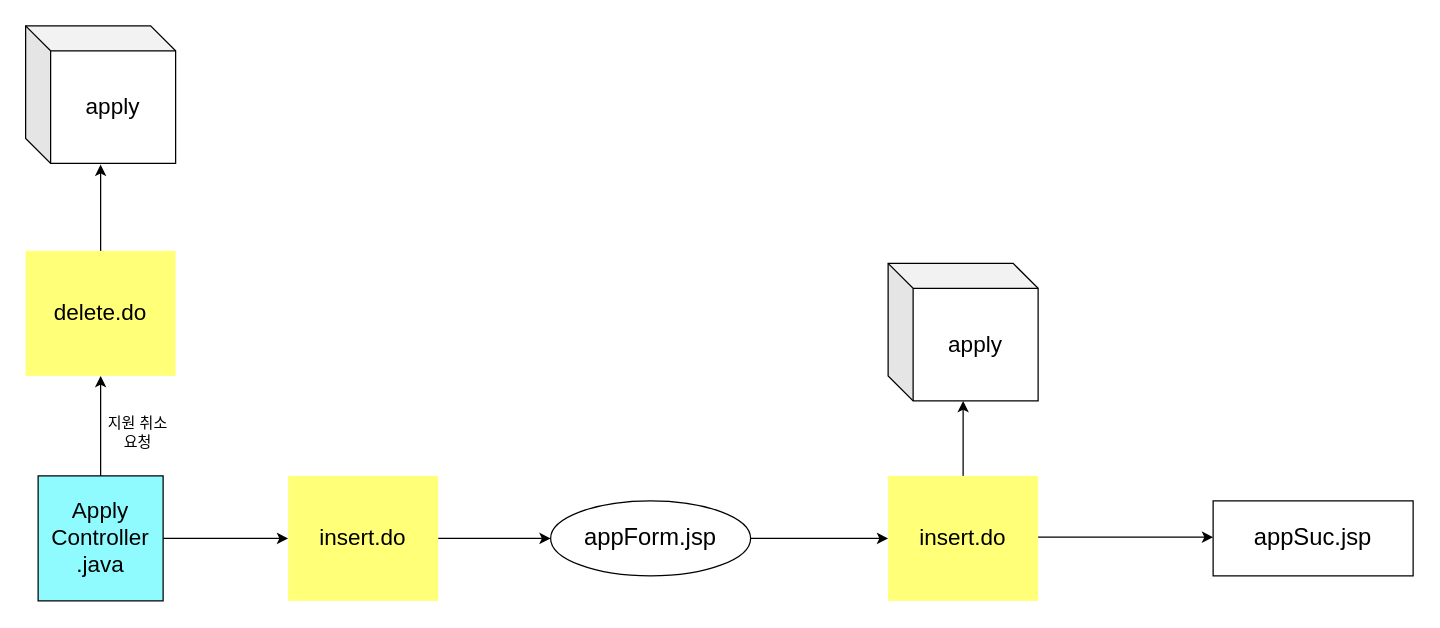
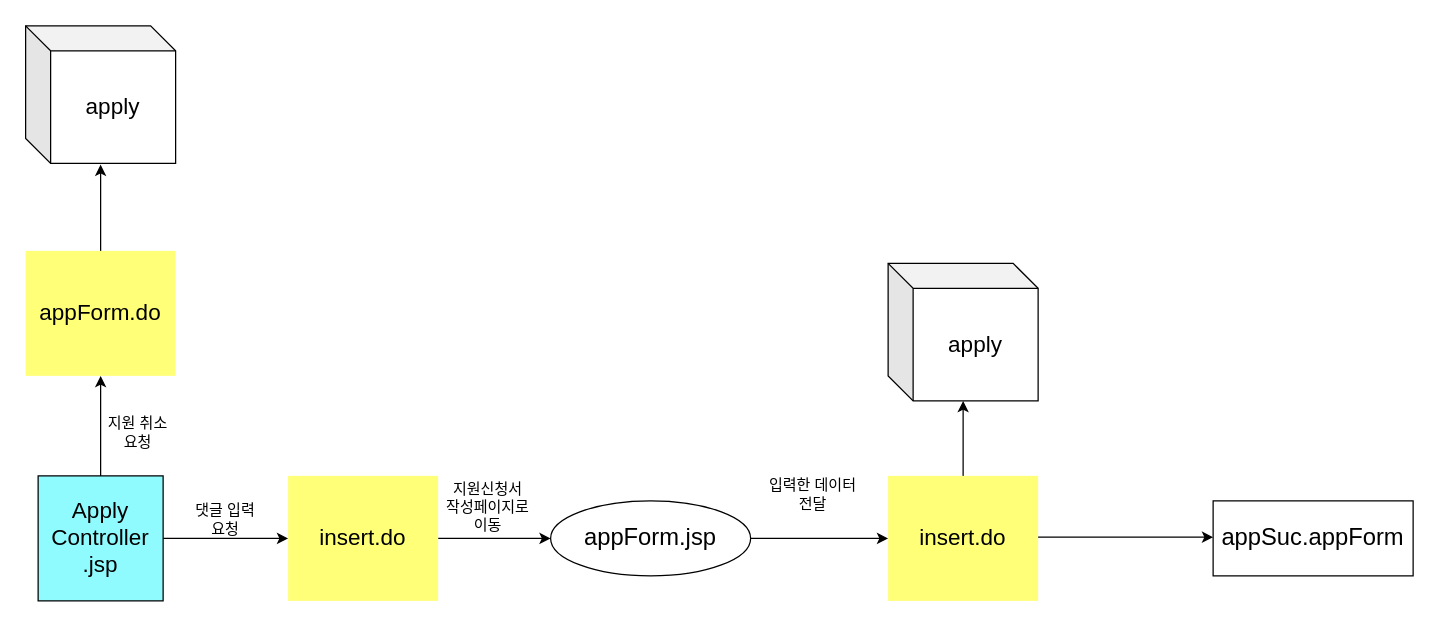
- <mxCell id="8" value="&lt;span style=&quot;font-size: 18px;&quot;&gt;delete.do&lt;br&gt;&lt;/span&gt;" style="text;html=1;strokeColor=none;fillColor=#FFFF78;align=center;verticalAlign=middle;whiteSpace=wrap;rounded=0;" vertex="1" parent="1"><mxGeometry x="20" y="200" width="120" height="100" as="geometry" /></mxCell>
+ <mxCell id="8" value="&lt;span style=&quot;font-size: 18px;&quot;&gt;appForm.do&lt;br&gt;&lt;/span&gt;" style="text;html=1;strokeColor=none;fillColor=#FFFF78;align=center;verticalAlign=middle;whiteSpace=wrap;rounded=0;" vertex="1" parent="1"><mxGeometry x="20" y="200" width="120" height="100" as="geometry" /></mxCell>
+ <mxCell id="17" value="입력한 데이터 전달" style="text;html=1;strokeColor=none;fillColor=none;align=center;verticalAlign=middle;whiteSpace=wrap;rounded=0;" vertex="1" parent="1"><mxGeometry x="610" y="380" width="80" height="30" as="geometry" /></mxCell>
+ <mxCell id="12" value="지원신청서 &lt;br&gt;작성페이지로 &lt;br&gt;이동" style="text;html=1;strokeColor=none;fillColor=none;align=center;verticalAlign=middle;whiteSpace=wrap;rounded=0;" vertex="1" parent="1"><mxGeometry x="350" y="390" width="80" height="30" as="geometry" /></mxCell>
+ <mxCell id="9" value="댓글 입력요청" style="text;html=1;strokeColor=none;fillColor=none;align=center;verticalAlign=middle;whiteSpace=wrap;rounded=0;" vertex="1" parent="1"><mxGeometry x="150" y="400" width="60" height="30" as="geometry" /></mxCell>
- <mxCell id="4" value="&lt;font style=&quot;font-size: 18px;&quot;&gt;Apply&lt;br&gt;Controller&lt;br&gt;.java&lt;br&gt;&lt;/font&gt;" style="whiteSpace=wrap;html=1;aspect=fixed;fillColor=#8FFBFF;" vertex="1" parent="1"><mxGeometry x="30" y="380" width="100" height="100" as="geometry" /></mxCell>
+ <mxCell id="4" value="&lt;font style=&quot;font-size: 18px;&quot;&gt;Apply&lt;br&gt;Controller&lt;br&gt;.jsp&lt;br&gt;&lt;/font&gt;" style="whiteSpace=wrap;html=1;aspect=fixed;fillColor=#8FFBFF;" vertex="1" parent="1"><mxGeometry x="30" y="380" width="100" height="100" as="geometry" /></mxCell>
- <mxCell id="19" value="&lt;span style=&quot;font-size: 19px;&quot;&gt;appSuc.jsp&lt;/span&gt;" style="rounded=0;whiteSpace=wrap;html=1;" vertex="1" parent="1"><mxGeometry x="970" y="400" width="160" height="60" as="geometry" /></mxCell>
+ <mxCell id="19" value="&lt;span style=&quot;font-size: 19px;&quot;&gt;appSuc.appForm&lt;/span&gt;" style="rounded=0;whiteSpace=wrap;html=1;" vertex="1" parent="1"><mxGeometry x="970" y="400" width="160" height="60" as="geometry" /></mxCell>
